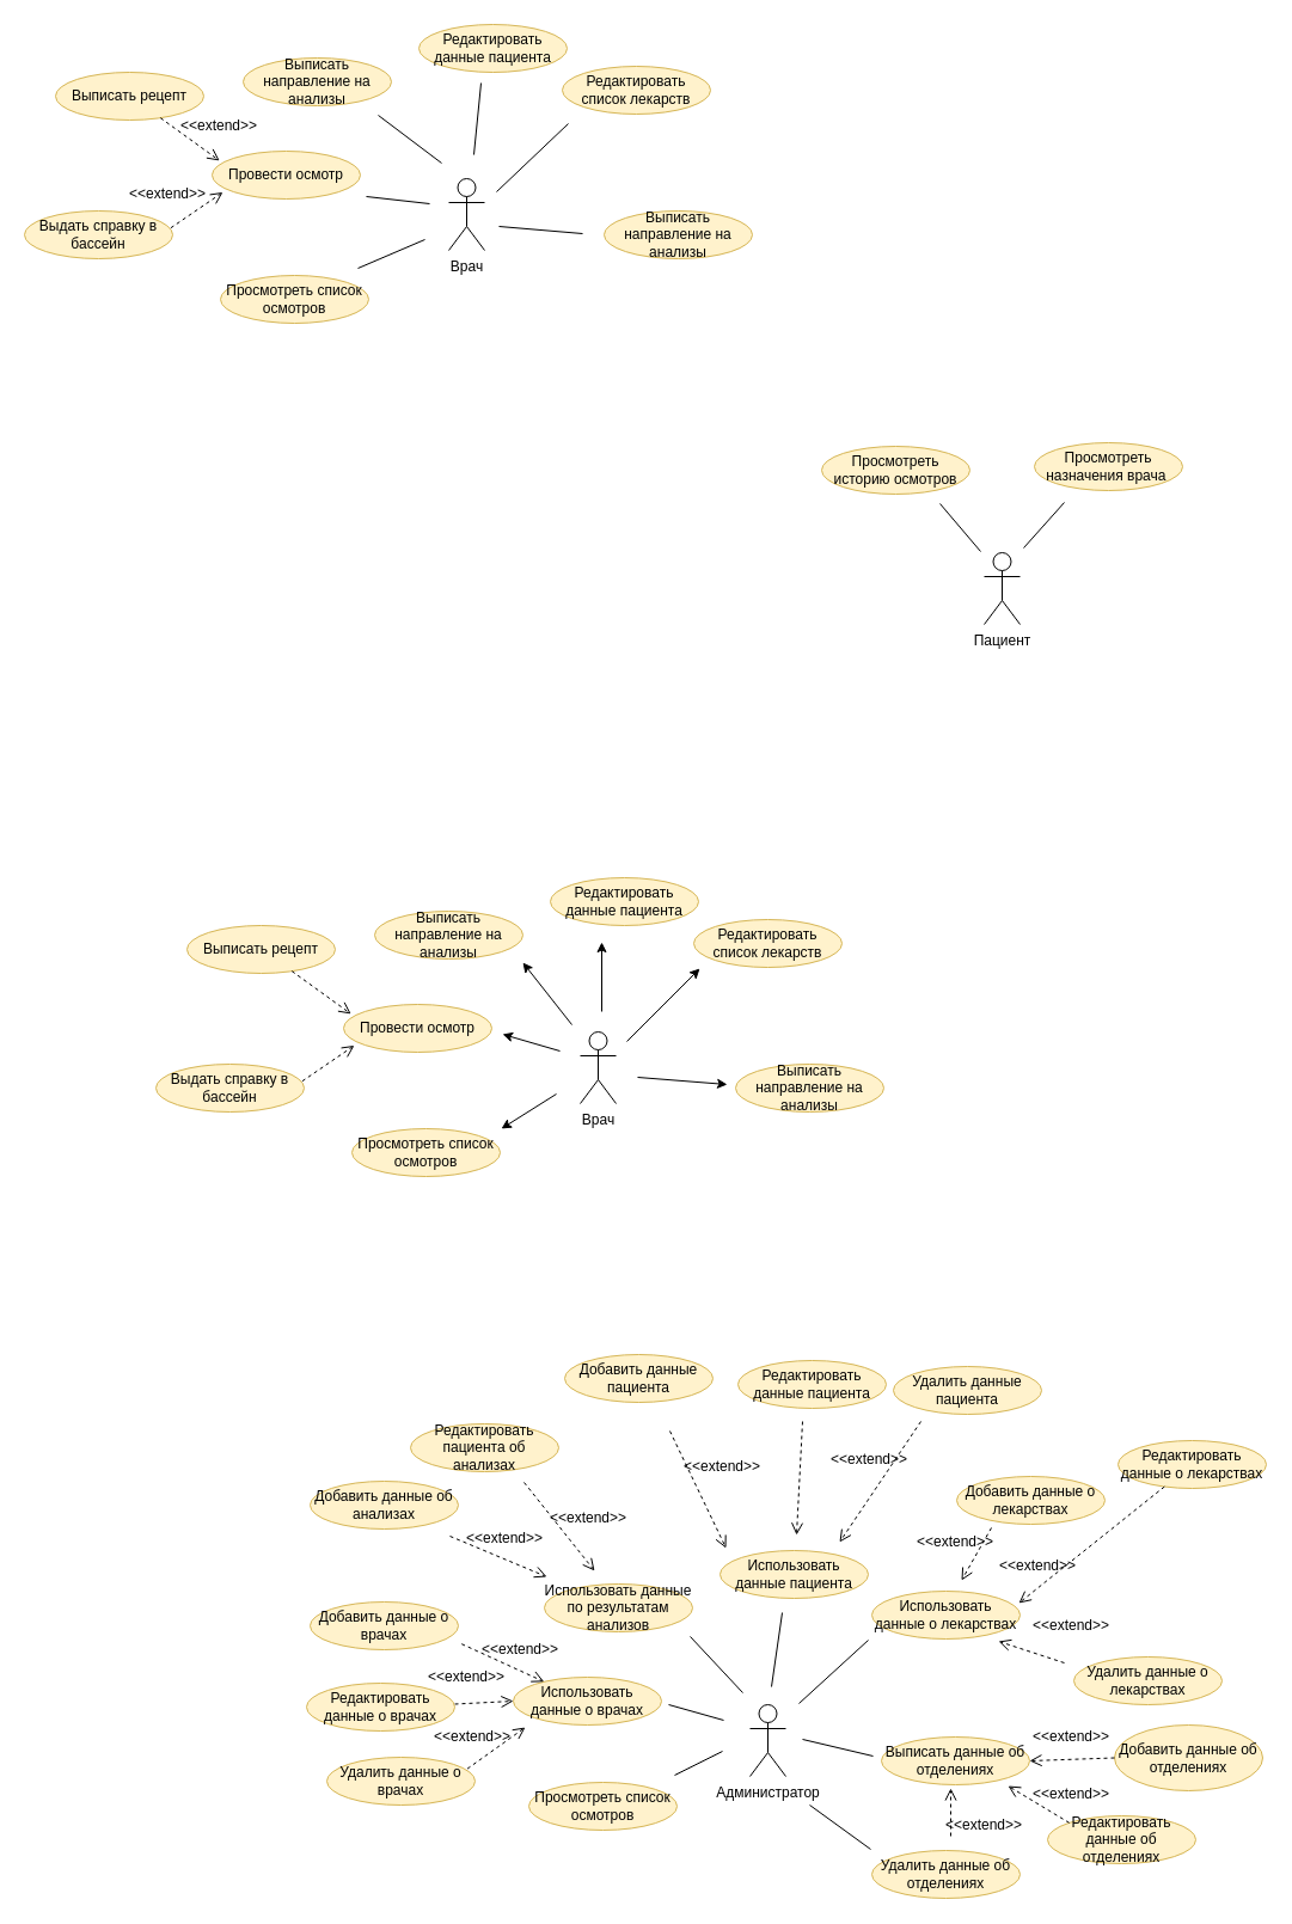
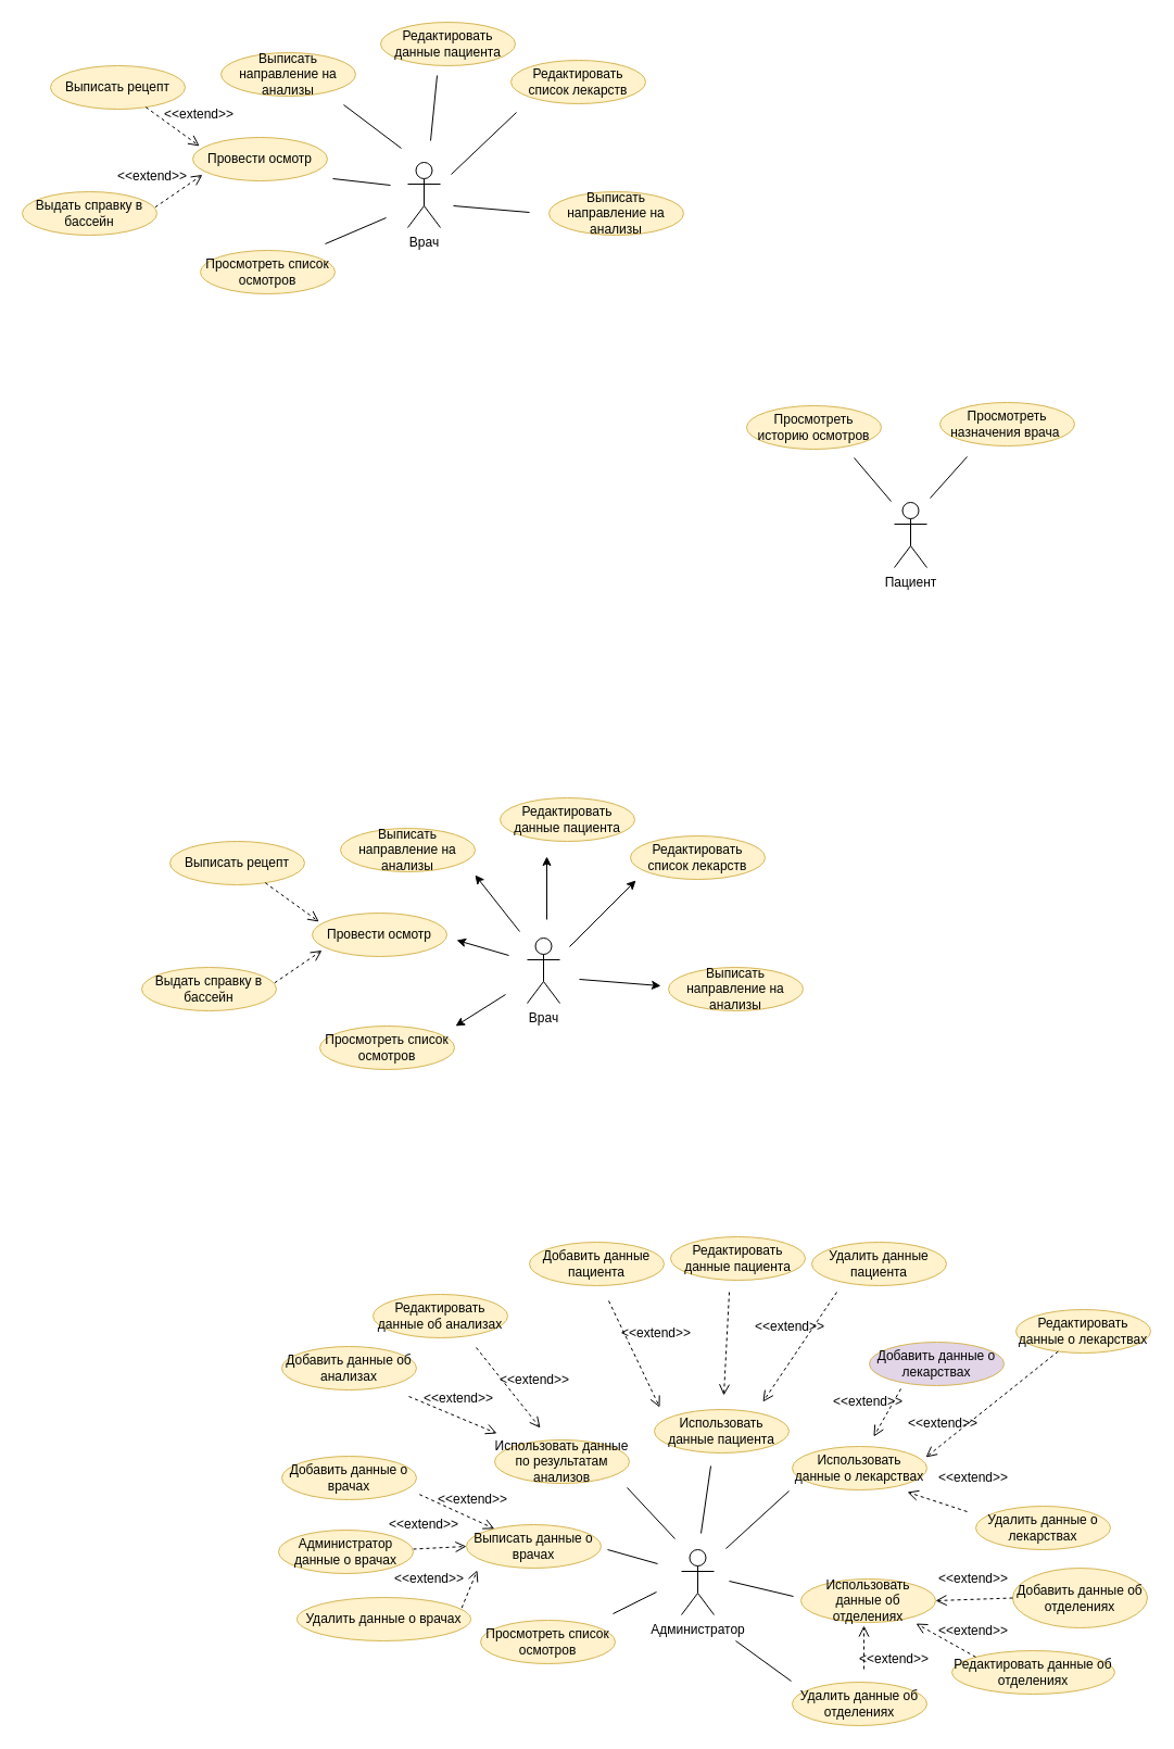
- <mxCell id="55" value="Добавить данные пациента" style="ellipse;whiteSpace=wrap;html=1;fillColor=#fff2cc;strokeColor=#d6b656;" parent="1" vertex="1"><mxGeometry x="472" y="1133" width="124" height="40" as="geometry" /></mxCell>
+ <mxCell id="55" value="Добавить данные пациента" style="ellipse;whiteSpace=wrap;html=1;fillColor=#fff2cc;strokeColor=#d6b656;" parent="1" vertex="1"><mxGeometry x="487" y="1143" width="124" height="40" as="geometry" /></mxCell>
- <mxCell id="53" value="Редактировать пациента об анализах" style="ellipse;whiteSpace=wrap;html=1;fillColor=#fff2cc;strokeColor=#d6b656;" parent="1" vertex="1"><mxGeometry x="343" y="1191" width="124" height="40" as="geometry" /></mxCell>
+ <mxCell id="53" value="Редактировать данные об анализах" style="ellipse;whiteSpace=wrap;html=1;fillColor=#fff2cc;strokeColor=#d6b656;" parent="1" vertex="1"><mxGeometry x="343" y="1191" width="124" height="40" as="geometry" /></mxCell>
- <mxCell id="46" value="Добавить данные о лекарствах" style="ellipse;whiteSpace=wrap;html=1;fillColor=#fff2cc;strokeColor=#d6b656;" parent="1" vertex="1"><mxGeometry x="800" y="1235" width="124" height="40" as="geometry" /></mxCell>
+ <mxCell id="46" value="Добавить данные о лекарствах" style="ellipse;whiteSpace=wrap;html=1;fillColor=#e1d5e7;strokeColor=#d6b656;" parent="1" vertex="1"><mxGeometry x="800" y="1235" width="124" height="40" as="geometry" /></mxCell>
- <mxCell id="35" value="Использовать данные о врачах" style="ellipse;whiteSpace=wrap;html=1;fillColor=#fff2cc;strokeColor=#d6b656;" parent="1" vertex="1"><mxGeometry x="429" y="1403" width="124" height="40" as="geometry" /></mxCell>
+ <mxCell id="35" value="Выписать данные о врачах" style="ellipse;whiteSpace=wrap;html=1;fillColor=#fff2cc;strokeColor=#d6b656;" parent="1" vertex="1"><mxGeometry x="429" y="1403" width="124" height="40" as="geometry" /></mxCell>
- <mxCell id="58" value="Редактировать данные о врачах" style="ellipse;whiteSpace=wrap;html=1;fillColor=#fff2cc;strokeColor=#d6b656;" parent="1" vertex="1"><mxGeometry x="256" y="1408" width="124" height="40" as="geometry" /></mxCell>
+ <mxCell id="58" value="Администратор данные о врачах" style="ellipse;whiteSpace=wrap;html=1;fillColor=#fff2cc;strokeColor=#d6b656;" parent="1" vertex="1"><mxGeometry x="256" y="1408" width="124" height="40" as="geometry" /></mxCell>
- <mxCell id="61" value="Выписать данные об отделениях" style="ellipse;whiteSpace=wrap;html=1;fillColor=#fff2cc;strokeColor=#d6b656;" parent="1" vertex="1"><mxGeometry x="737" y="1453" width="124" height="40" as="geometry" /></mxCell>
+ <mxCell id="61" value="Использовать данные об отделениях" style="ellipse;whiteSpace=wrap;html=1;fillColor=#fff2cc;strokeColor=#d6b656;" parent="1" vertex="1"><mxGeometry x="737" y="1453" width="124" height="40" as="geometry" /></mxCell>
- <mxCell id="59" value="Удалить данные о врачах" style="ellipse;whiteSpace=wrap;html=1;fillColor=#fff2cc;strokeColor=#d6b656;" parent="1" vertex="1"><mxGeometry x="273" y="1470" width="124" height="40" as="geometry" /></mxCell>
+ <mxCell id="59" value="Удалить данные о врачах" style="ellipse;whiteSpace=wrap;html=1;fillColor=#fff2cc;strokeColor=#d6b656;" parent="1" vertex="1"><mxGeometry x="273" y="1470" width="160" height="40" as="geometry" /></mxCell>
- <mxCell id="63" value="Редактировать данные об отделениях" style="ellipse;whiteSpace=wrap;html=1;fillColor=#fff2cc;strokeColor=#d6b656;" parent="1" vertex="1"><mxGeometry x="876" y="1519" width="124" height="40" as="geometry" /></mxCell>
+ <mxCell id="63" value="Редактировать данные об отделениях" style="ellipse;whiteSpace=wrap;html=1;fillColor=#fff2cc;strokeColor=#d6b656;" parent="1" vertex="1"><mxGeometry x="876" y="1519" width="150" height="40" as="geometry" /></mxCell>
